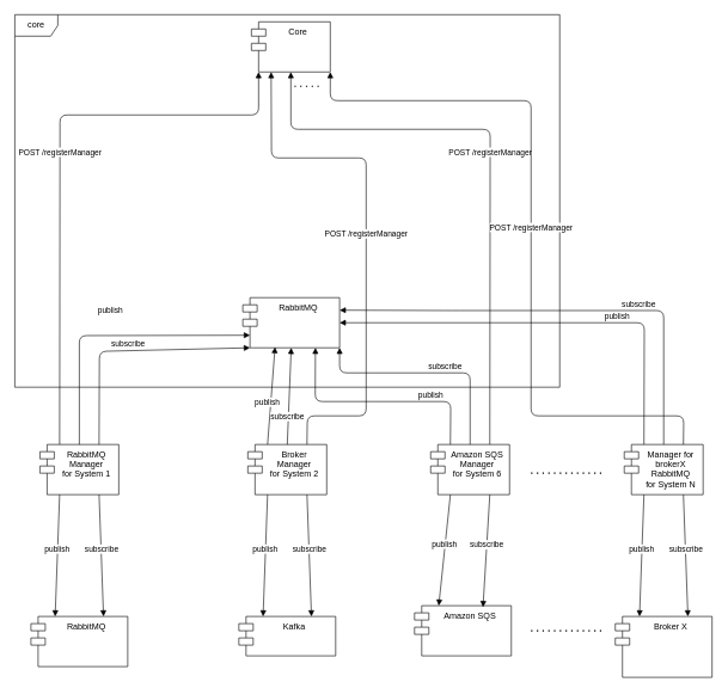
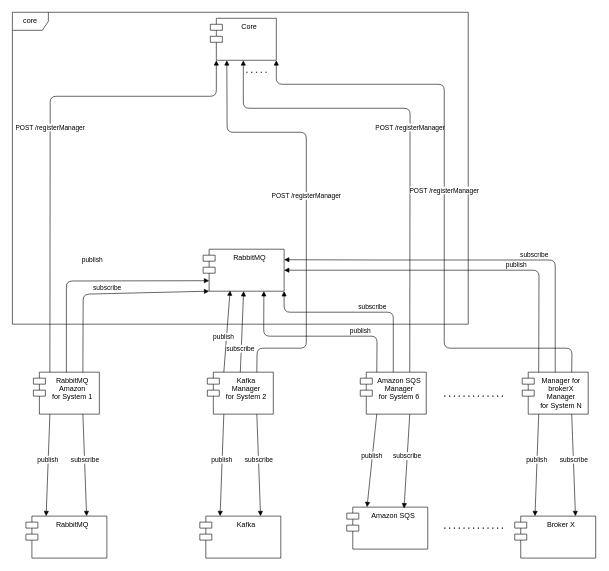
- <mxCell id="5" value="RabbitMQ&#10;Manager&#10;for System 1" style="shape=module;align=left;spacingLeft=20;align=center;verticalAlign=top;" parent="1" vertex="1"><mxGeometry x="55" y="620" width="110" height="70" as="geometry" /></mxCell>
+ <mxCell id="5" value="RabbitMQ&#10;Amazon&#10;for System 1" style="shape=module;align=left;spacingLeft=20;align=center;verticalAlign=top;" parent="1" vertex="1"><mxGeometry x="55" y="620" width="110" height="70" as="geometry" /></mxCell>
- <mxCell id="6" value="Broker&#10;Manager&#10;for System 2" style="shape=module;align=left;spacingLeft=20;align=center;verticalAlign=top;" parent="1" vertex="1"><mxGeometry x="345" y="620" width="110" height="70" as="geometry" /></mxCell>
+ <mxCell id="6" value="Kafka&#10;Manager&#10;for System 2" style="shape=module;align=left;spacingLeft=20;align=center;verticalAlign=top;" parent="1" vertex="1"><mxGeometry x="345" y="620" width="110" height="70" as="geometry" /></mxCell>
- <mxCell id="8" value="Manager for &#10;brokerX&#10;RabbitMQ&#10;for System N" style="shape=module;align=left;spacingLeft=20;align=center;verticalAlign=top;" parent="1" vertex="1"><mxGeometry x="870" y="620" width="110" height="70" as="geometry" /></mxCell>
+ <mxCell id="8" value="Manager for &#10;brokerX&#10;Manager&#10;for System N" style="shape=module;align=left;spacingLeft=20;align=center;verticalAlign=top;" parent="1" vertex="1"><mxGeometry x="870" y="620" width="110" height="70" as="geometry" /></mxCell>
- <mxCell id="9" value="Kafka" style="shape=module;align=left;spacingLeft=20;align=center;verticalAlign=top;" parent="1" vertex="1"><mxGeometry x="332.5" y="860" width="135" height="55" as="geometry" /></mxCell>
+ <mxCell id="9" value="Kafka" style="shape=module;align=left;spacingLeft=20;align=center;verticalAlign=top;" parent="1" vertex="1"><mxGeometry x="332.5" y="860" width="135" height="70" as="geometry" /></mxCell>
- <mxCell id="11" value="Broker X" style="shape=module;align=left;spacingLeft=20;align=center;verticalAlign=top;" parent="1" vertex="1"><mxGeometry x="857.5" y="860" width="135" height="85" as="geometry" /></mxCell>
+ <mxCell id="11" value="Broker X" style="shape=module;align=left;spacingLeft=20;align=center;verticalAlign=top;" parent="1" vertex="1"><mxGeometry x="857.5" y="860" width="135" height="70" as="geometry" /></mxCell>
